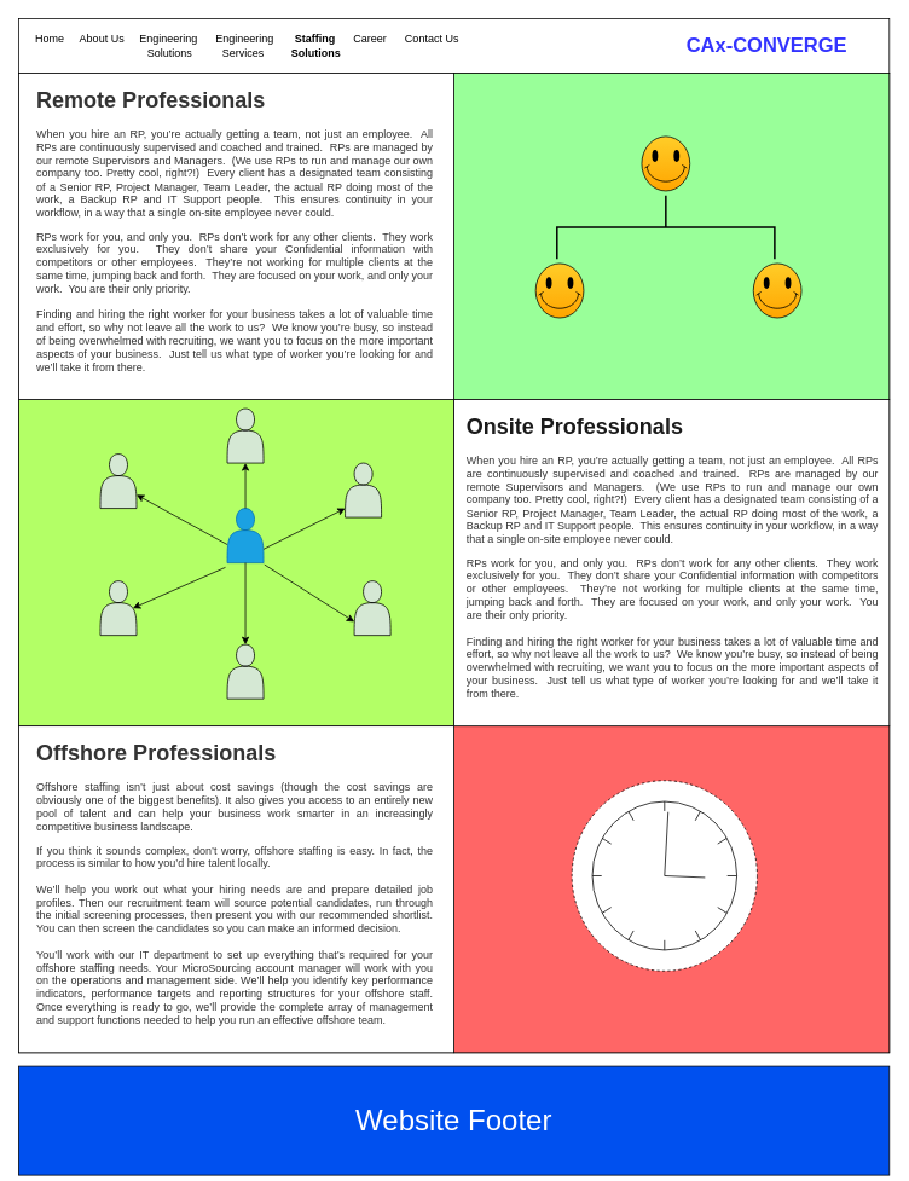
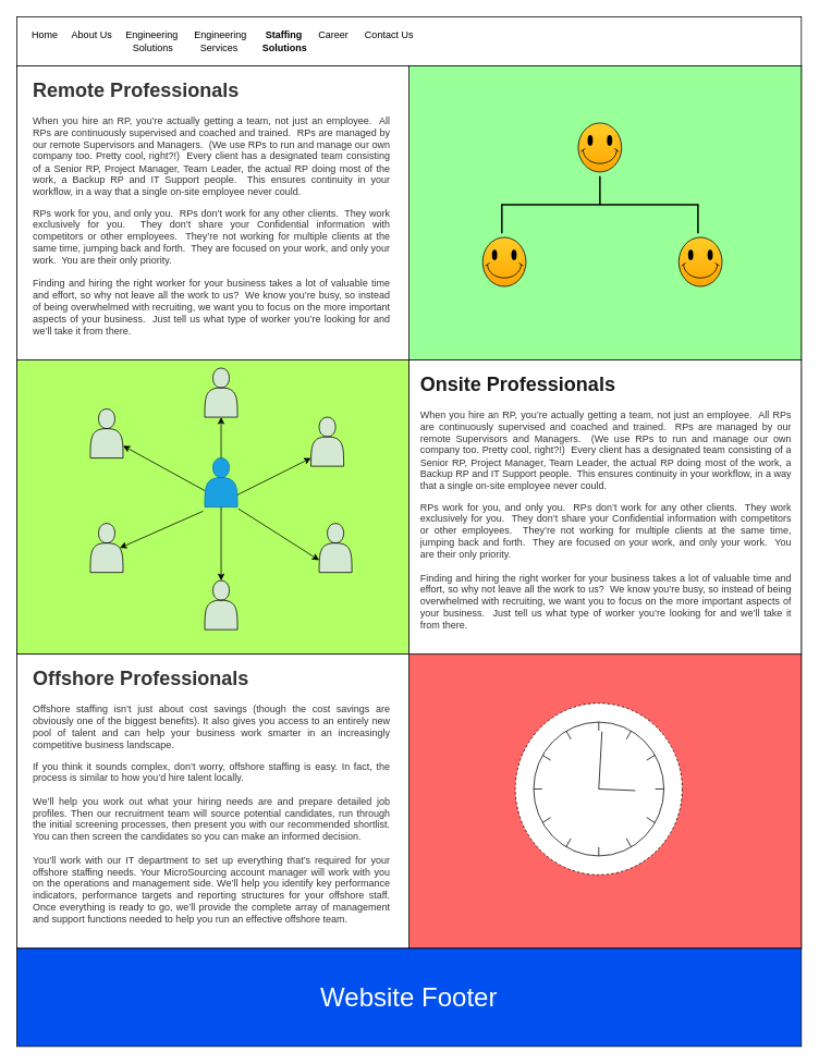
- <mxCell id="28" value="&lt;font style=&quot;font-size: 22px;&quot;&gt;CAx-CONVERGE&lt;/font&gt;" style="rounded=0;whiteSpace=wrap;html=1;align=center;fontSize=22;fontStyle=1;strokeColor=none;fillColor=#FFFFFF;fontColor=#3333FF;" parent="1" vertex="1"><mxGeometry x="750" y="30" width="190" height="40" as="geometry" /></mxCell>
- <mxCell id="32" value="&lt;font color=&quot;#ffffff&quot; style=&quot;font-size: 32px&quot;&gt;Website Footer&lt;/font&gt;" style="rounded=0;whiteSpace=wrap;html=1;fontColor=#333333;fillColor=#0050EF;" vertex="1" parent="1"><mxGeometry x="20" y="1175" width="960" height="120" as="geometry" /></mxCell>
+ <mxCell id="32" value="&lt;font color=&quot;#ffffff&quot; style=&quot;font-size: 32px&quot;&gt;Website Footer&lt;/font&gt;" style="rounded=0;whiteSpace=wrap;html=1;fontColor=#333333;fillColor=#0050EF;" vertex="1" parent="1"><mxGeometry x="20" y="1160" width="960" height="120" as="geometry" /></mxCell>
